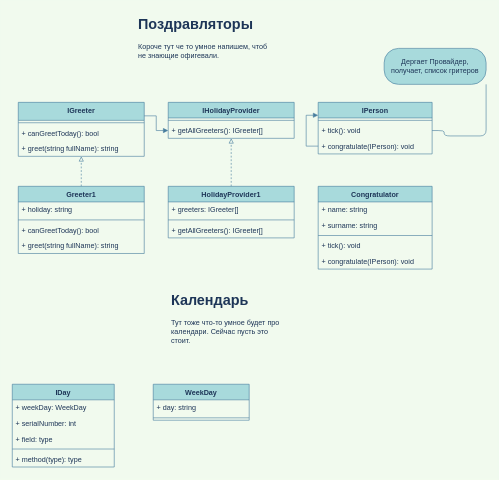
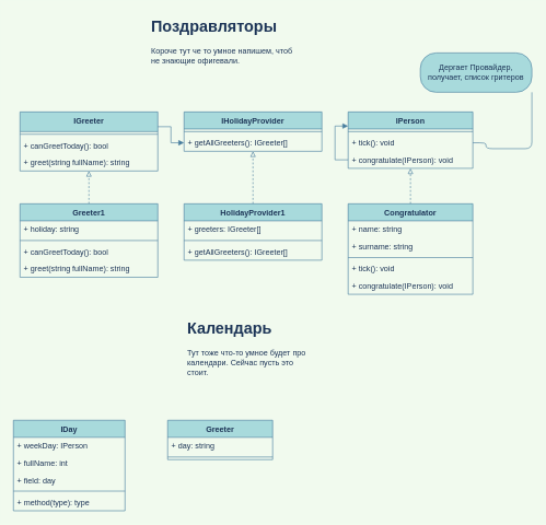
+ <mxCell id="19" style="edgeStyle=orthogonalEdgeStyle;rounded=0;orthogonalLoop=1;jettySize=auto;html=1;entryX=0.5;entryY=1;entryDx=0;entryDy=0;dashed=1;endArrow=block;endFill=0;strokeColor=#457B9D;fontColor=#1D3557;labelBackgroundColor=#F1FAEE;" parent="1" source="40" target="14" edge="1"><mxGeometry relative="1" as="geometry" /></mxCell>
- <mxCell id="28" value="WeekDay" style="swimlane;fontStyle=1;align=center;verticalAlign=top;childLayout=stackLayout;horizontal=1;startSize=26;horizontalStack=0;resizeParent=1;resizeParentMax=0;resizeLast=0;collapsible=1;marginBottom=0;fillColor=#A8DADC;strokeColor=#457B9D;fontColor=#1D3557;" parent="1" vertex="1"><mxGeometry x="255" y="640" width="160" height="60" as="geometry" /></mxCell>
+ <mxCell id="28" value="Greeter" style="swimlane;fontStyle=1;align=center;verticalAlign=top;childLayout=stackLayout;horizontal=1;startSize=26;horizontalStack=0;resizeParent=1;resizeParentMax=0;resizeLast=0;collapsible=1;marginBottom=0;fillColor=#A8DADC;strokeColor=#457B9D;fontColor=#1D3557;" parent="1" vertex="1"><mxGeometry x="255" y="640" width="160" height="60" as="geometry" /></mxCell>
- <mxCell id="23" value="+ weekDay: WeekDay" style="text;strokeColor=none;fillColor=none;align=left;verticalAlign=top;spacingLeft=4;spacingRight=4;overflow=hidden;rotatable=0;points=[[0,0.5],[1,0.5]];portConstraint=eastwest;fontColor=#1D3557;" parent="22" vertex="1"><mxGeometry y="26" width="170" height="26" as="geometry" /></mxCell>
+ <mxCell id="23" value="+ weekDay: IPerson" style="text;strokeColor=none;fillColor=none;align=left;verticalAlign=top;spacingLeft=4;spacingRight=4;overflow=hidden;rotatable=0;points=[[0,0.5],[1,0.5]];portConstraint=eastwest;fontColor=#1D3557;" parent="22" vertex="1"><mxGeometry y="26" width="170" height="26" as="geometry" /></mxCell>
- <mxCell id="24" value="+ serialNumber: int" style="text;strokeColor=none;fillColor=none;align=left;verticalAlign=top;spacingLeft=4;spacingRight=4;overflow=hidden;rotatable=0;points=[[0,0.5],[1,0.5]];portConstraint=eastwest;fontColor=#1D3557;" parent="22" vertex="1"><mxGeometry y="52" width="170" height="26" as="geometry" /></mxCell>
+ <mxCell id="24" value="+ fullName: int" style="text;strokeColor=none;fillColor=none;align=left;verticalAlign=top;spacingLeft=4;spacingRight=4;overflow=hidden;rotatable=0;points=[[0,0.5],[1,0.5]];portConstraint=eastwest;fontColor=#1D3557;" parent="22" vertex="1"><mxGeometry y="52" width="170" height="26" as="geometry" /></mxCell>
- <mxCell id="25" value="+ field: type" style="text;strokeColor=none;fillColor=none;align=left;verticalAlign=top;spacingLeft=4;spacingRight=4;overflow=hidden;rotatable=0;points=[[0,0.5],[1,0.5]];portConstraint=eastwest;fontColor=#1D3557;" parent="22" vertex="1"><mxGeometry y="78" width="170" height="26" as="geometry" /></mxCell>
+ <mxCell id="25" value="+ field: day" style="text;strokeColor=none;fillColor=none;align=left;verticalAlign=top;spacingLeft=4;spacingRight=4;overflow=hidden;rotatable=0;points=[[0,0.5],[1,0.5]];portConstraint=eastwest;fontColor=#1D3557;" parent="22" vertex="1"><mxGeometry y="78" width="170" height="26" as="geometry" /></mxCell>
